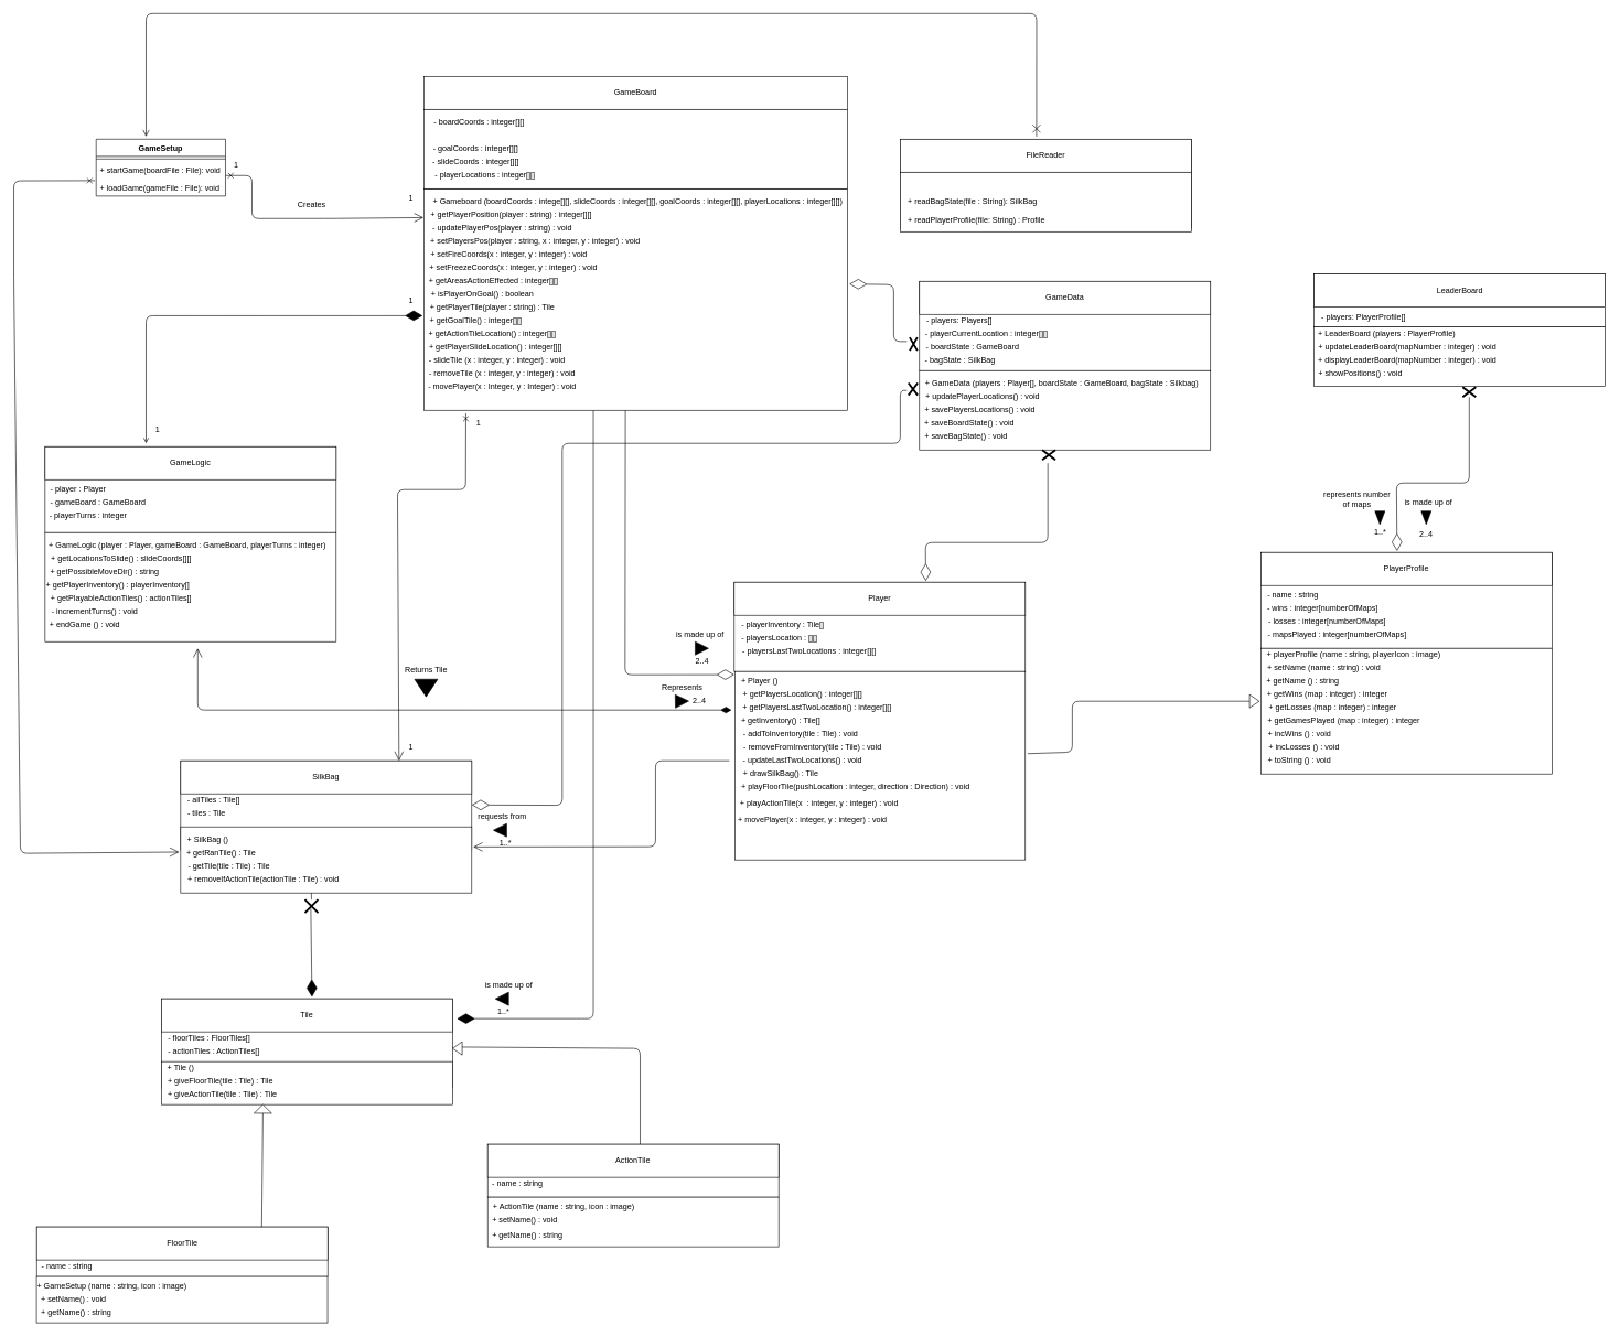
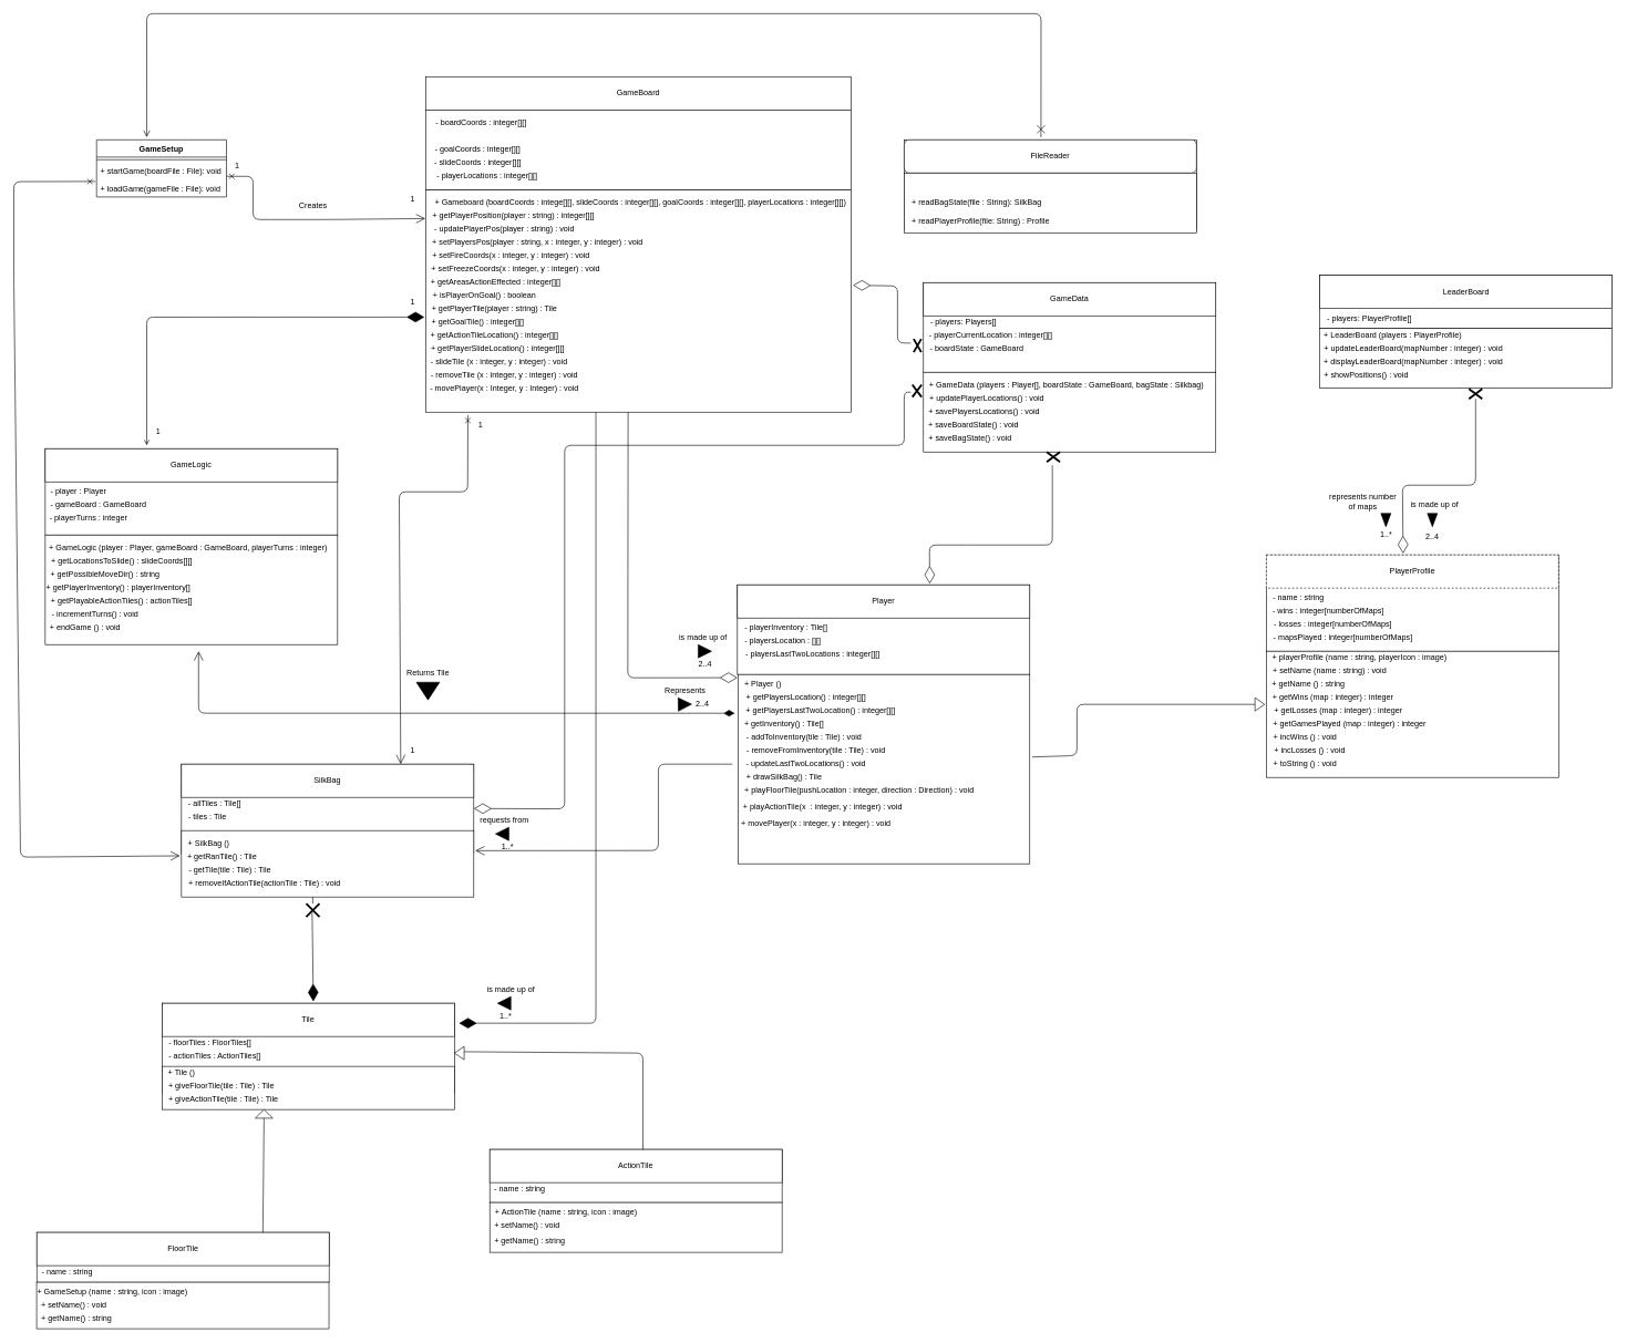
- <mxCell id="113" value="FileReader" style="rounded=0;whiteSpace=wrap;html=1;" parent="1" vertex="1"><mxGeometry x="1360" y="210" width="440" height="50" as="geometry" /></mxCell>
+ <mxCell id="113" value="FileReader" style="whiteSpace=wrap;html=1;rounded=1;" parent="1" vertex="1"><mxGeometry x="1360" y="210" width="440" height="50" as="geometry" /></mxCell>
- <mxCell id="110" value="- bagState : SilkBag" style="text;html=1;align=center;verticalAlign=middle;resizable=0;points=[];autosize=1;" parent="1" vertex="1"><mxGeometry x="1390" y="535" width="120" height="20" as="geometry" /></mxCell>
- <mxCell id="41" value="PlayerProfile" style="rounded=0;whiteSpace=wrap;html=1;" parent="1" vertex="1"><mxGeometry x="1905" y="835" width="440" height="50" as="geometry" /></mxCell>
+ <mxCell id="41" value="PlayerProfile" style="rounded=0;whiteSpace=wrap;html=1;dashed=1;" parent="1" vertex="1"><mxGeometry x="1905" y="835" width="440" height="50" as="geometry" /></mxCell>
